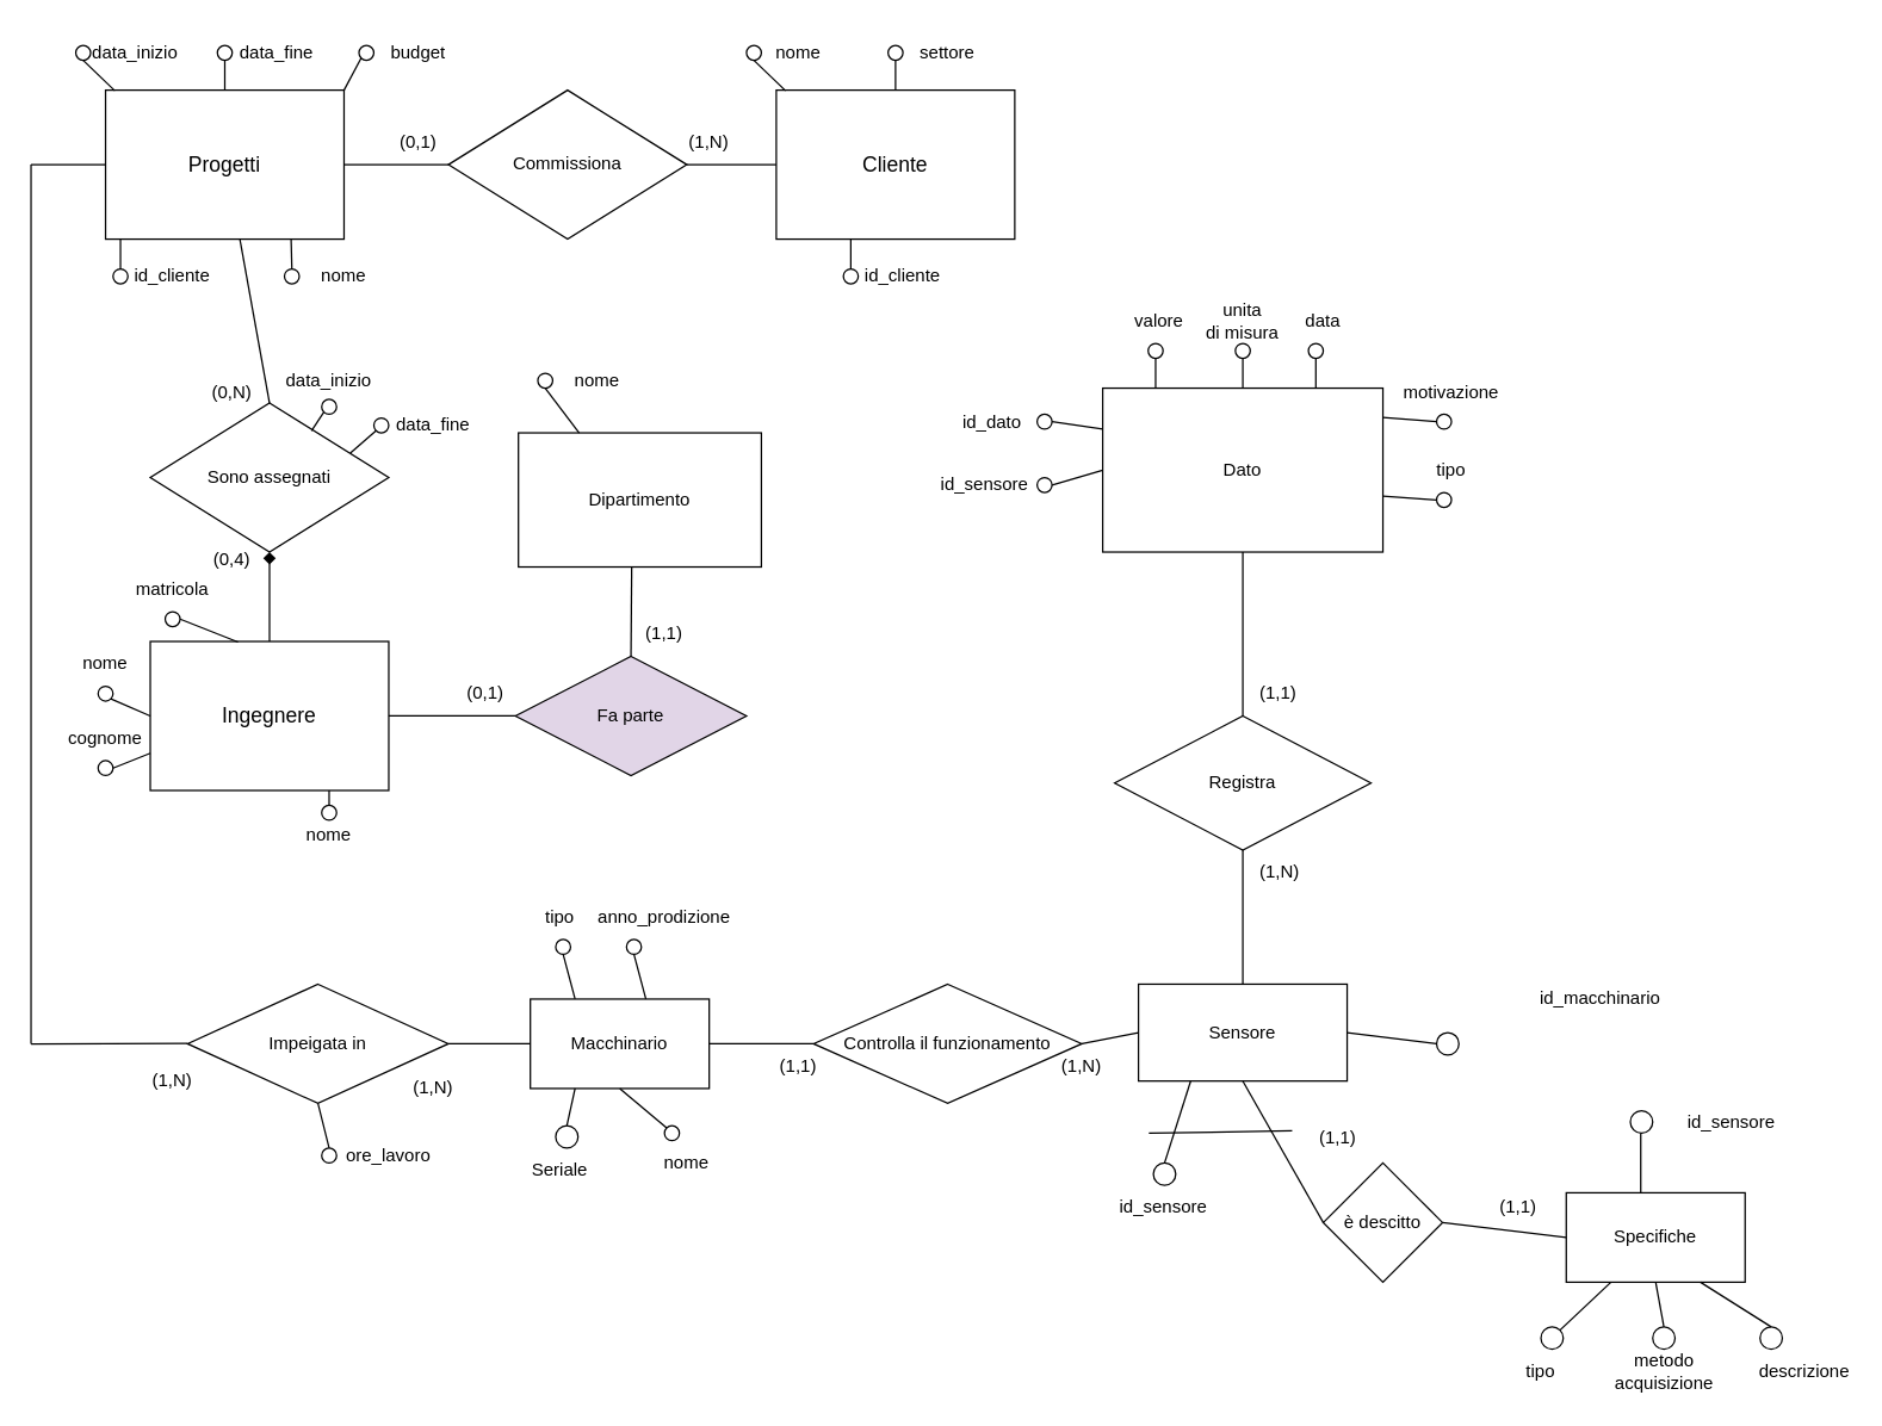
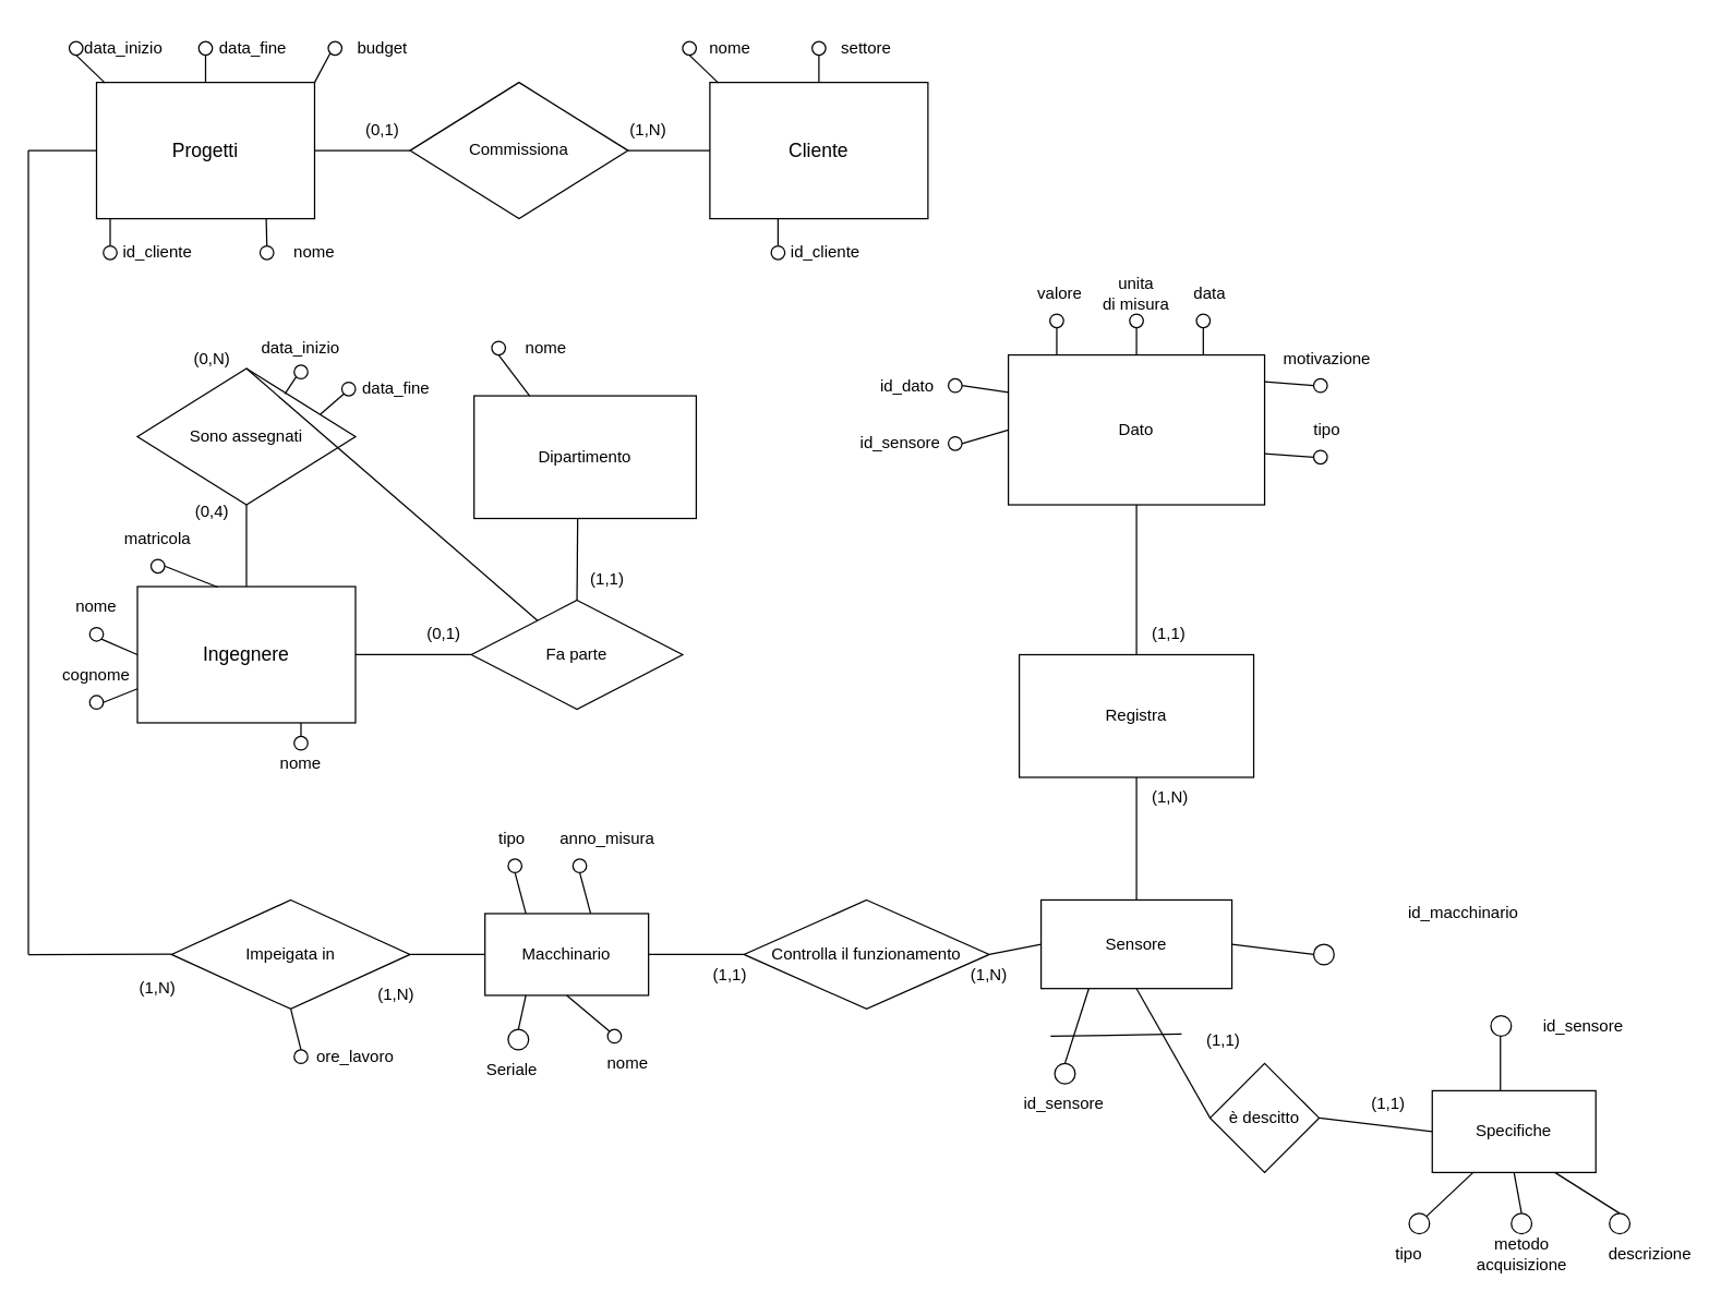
- <mxCell id="34" value="" style="endArrow=none;html=1;rounded=0;exitX=0.5;exitY=0;exitDx=0;exitDy=0;entryX=0.563;entryY=0.999;entryDx=0;entryDy=0;entryPerimeter=0;" parent="1" source="33" target="2" edge="1"><mxGeometry width="50" height="50" relative="1" as="geometry"><mxPoint x="300" y="230" as="sourcePoint" /><mxPoint x="350" y="180" as="targetPoint" /></mxGeometry></mxCell>
+ <mxCell id="34" value="" style="endArrow=none;html=1;rounded=0;exitX=0.5;exitY=0;exitDx=0;exitDy=0;" parent="1" source="33" target="49" edge="1"><mxGeometry width="50" height="50" relative="1" as="geometry"><mxPoint x="300" y="230" as="sourcePoint" /><mxPoint x="350" y="180" as="targetPoint" /></mxGeometry></mxCell>
- <mxCell id="42" value="" style="endArrow=diamond;html=1;rounded=0;entryX=0.5;entryY=1;entryDx=0;entryDy=0;exitX=0.5;exitY=0;exitDx=0;exitDy=0;" parent="1" source="35" target="33" edge="1"><mxGeometry width="50" height="50" relative="1" as="geometry"><mxPoint x="160" y="390" as="sourcePoint" /><mxPoint x="210" y="340" as="targetPoint" /></mxGeometry></mxCell>
+ <mxCell id="42" value="" style="endArrow=none;html=1;rounded=0;entryX=0.5;entryY=1;entryDx=0;entryDy=0;exitX=0.5;exitY=0;exitDx=0;exitDy=0;" parent="1" source="35" target="33" edge="1"><mxGeometry width="50" height="50" relative="1" as="geometry"><mxPoint x="160" y="390" as="sourcePoint" /><mxPoint x="210" y="340" as="targetPoint" /></mxGeometry></mxCell>
- <mxCell id="49" value="Fa parte" style="rhombus;whiteSpace=wrap;html=1;fillColor=#e1d5e7;" parent="1" vertex="1"><mxGeometry x="345" y="440" width="155" height="80" as="geometry" /></mxCell>
+ <mxCell id="49" value="Fa parte" style="rhombus;whiteSpace=wrap;html=1;" parent="1" vertex="1"><mxGeometry x="345" y="440" width="155" height="80" as="geometry" /></mxCell>
- <mxCell id="93" value="Registra" style="rhombus;whiteSpace=wrap;html=1;" parent="1" vertex="1"><mxGeometry x="747" y="480" width="172" height="90" as="geometry" /></mxCell>
+ <mxCell id="93" value="Registra" style="whiteSpace=wrap;html=1;rounded=0;" parent="1" vertex="1"><mxGeometry x="747" y="480" width="172" height="90" as="geometry" /></mxCell>
- <mxCell id="76" value="anno_prodizione" style="text;strokeColor=none;align=center;fillColor=none;html=1;verticalAlign=middle;whiteSpace=wrap;rounded=0;" parent="1" vertex="1"><mxGeometry x="415" y="600" width="60" height="30" as="geometry" /></mxCell>
+ <mxCell id="76" value="anno_misura" style="text;strokeColor=none;align=center;fillColor=none;html=1;verticalAlign=middle;whiteSpace=wrap;rounded=0;" parent="1" vertex="1"><mxGeometry x="415" y="600" width="60" height="30" as="geometry" /></mxCell>
